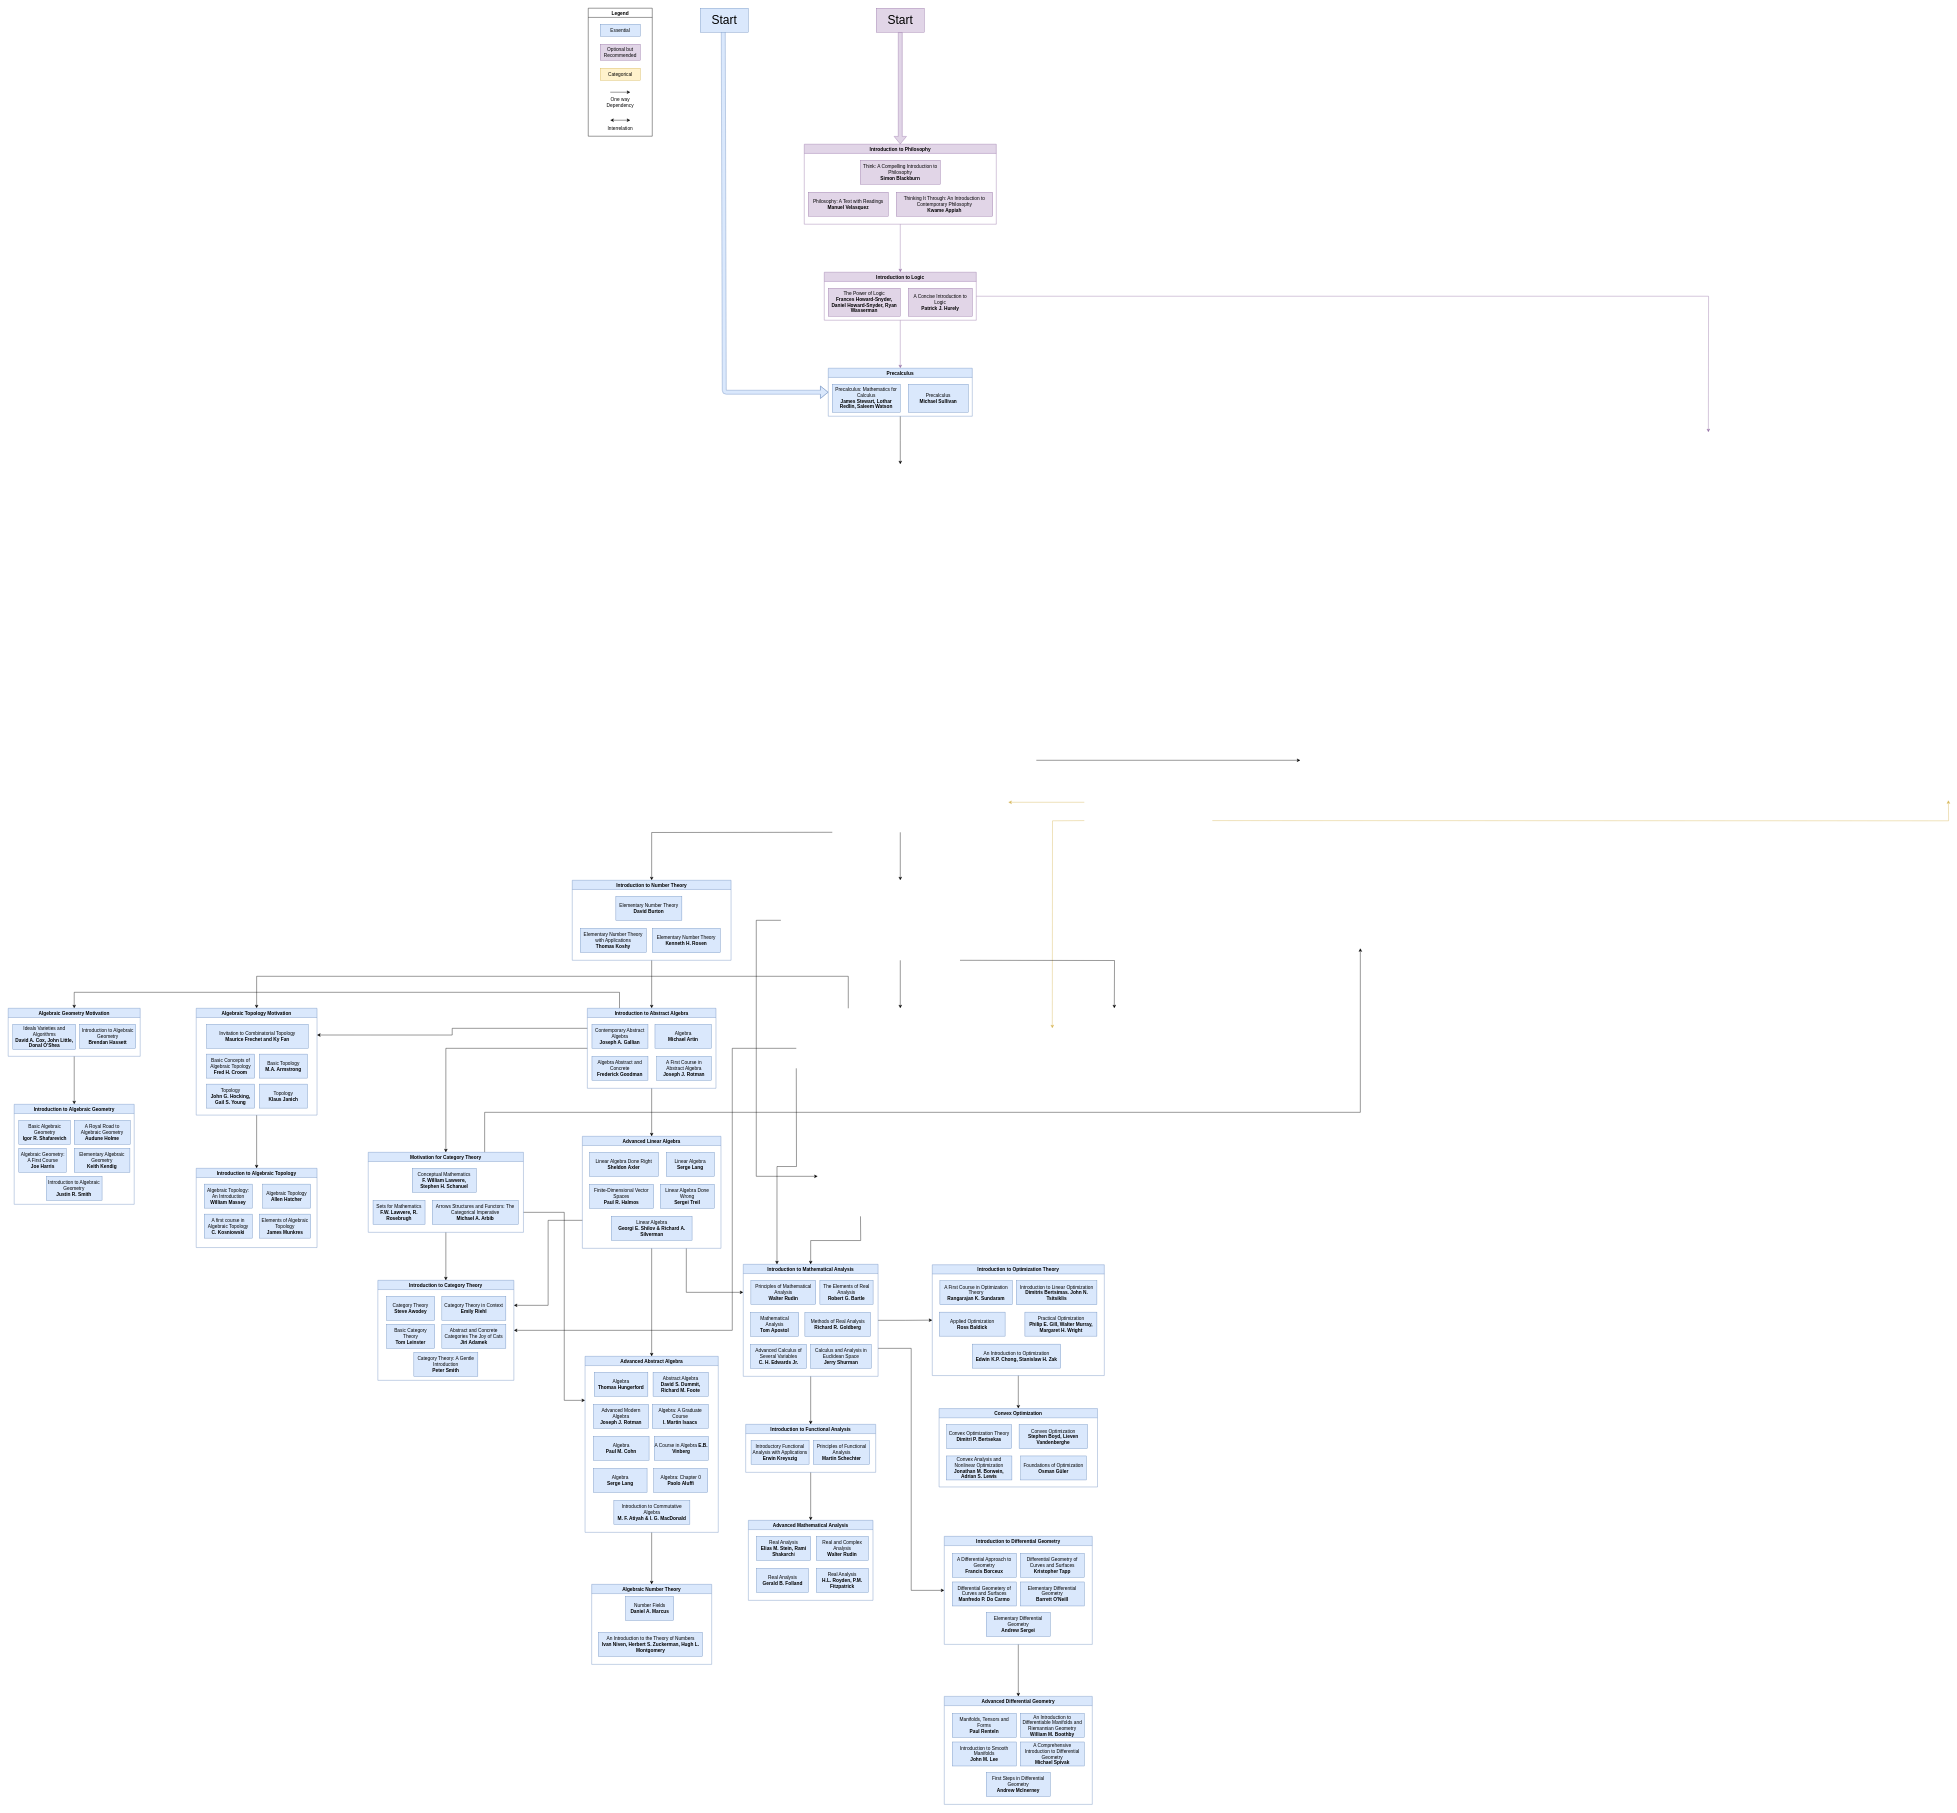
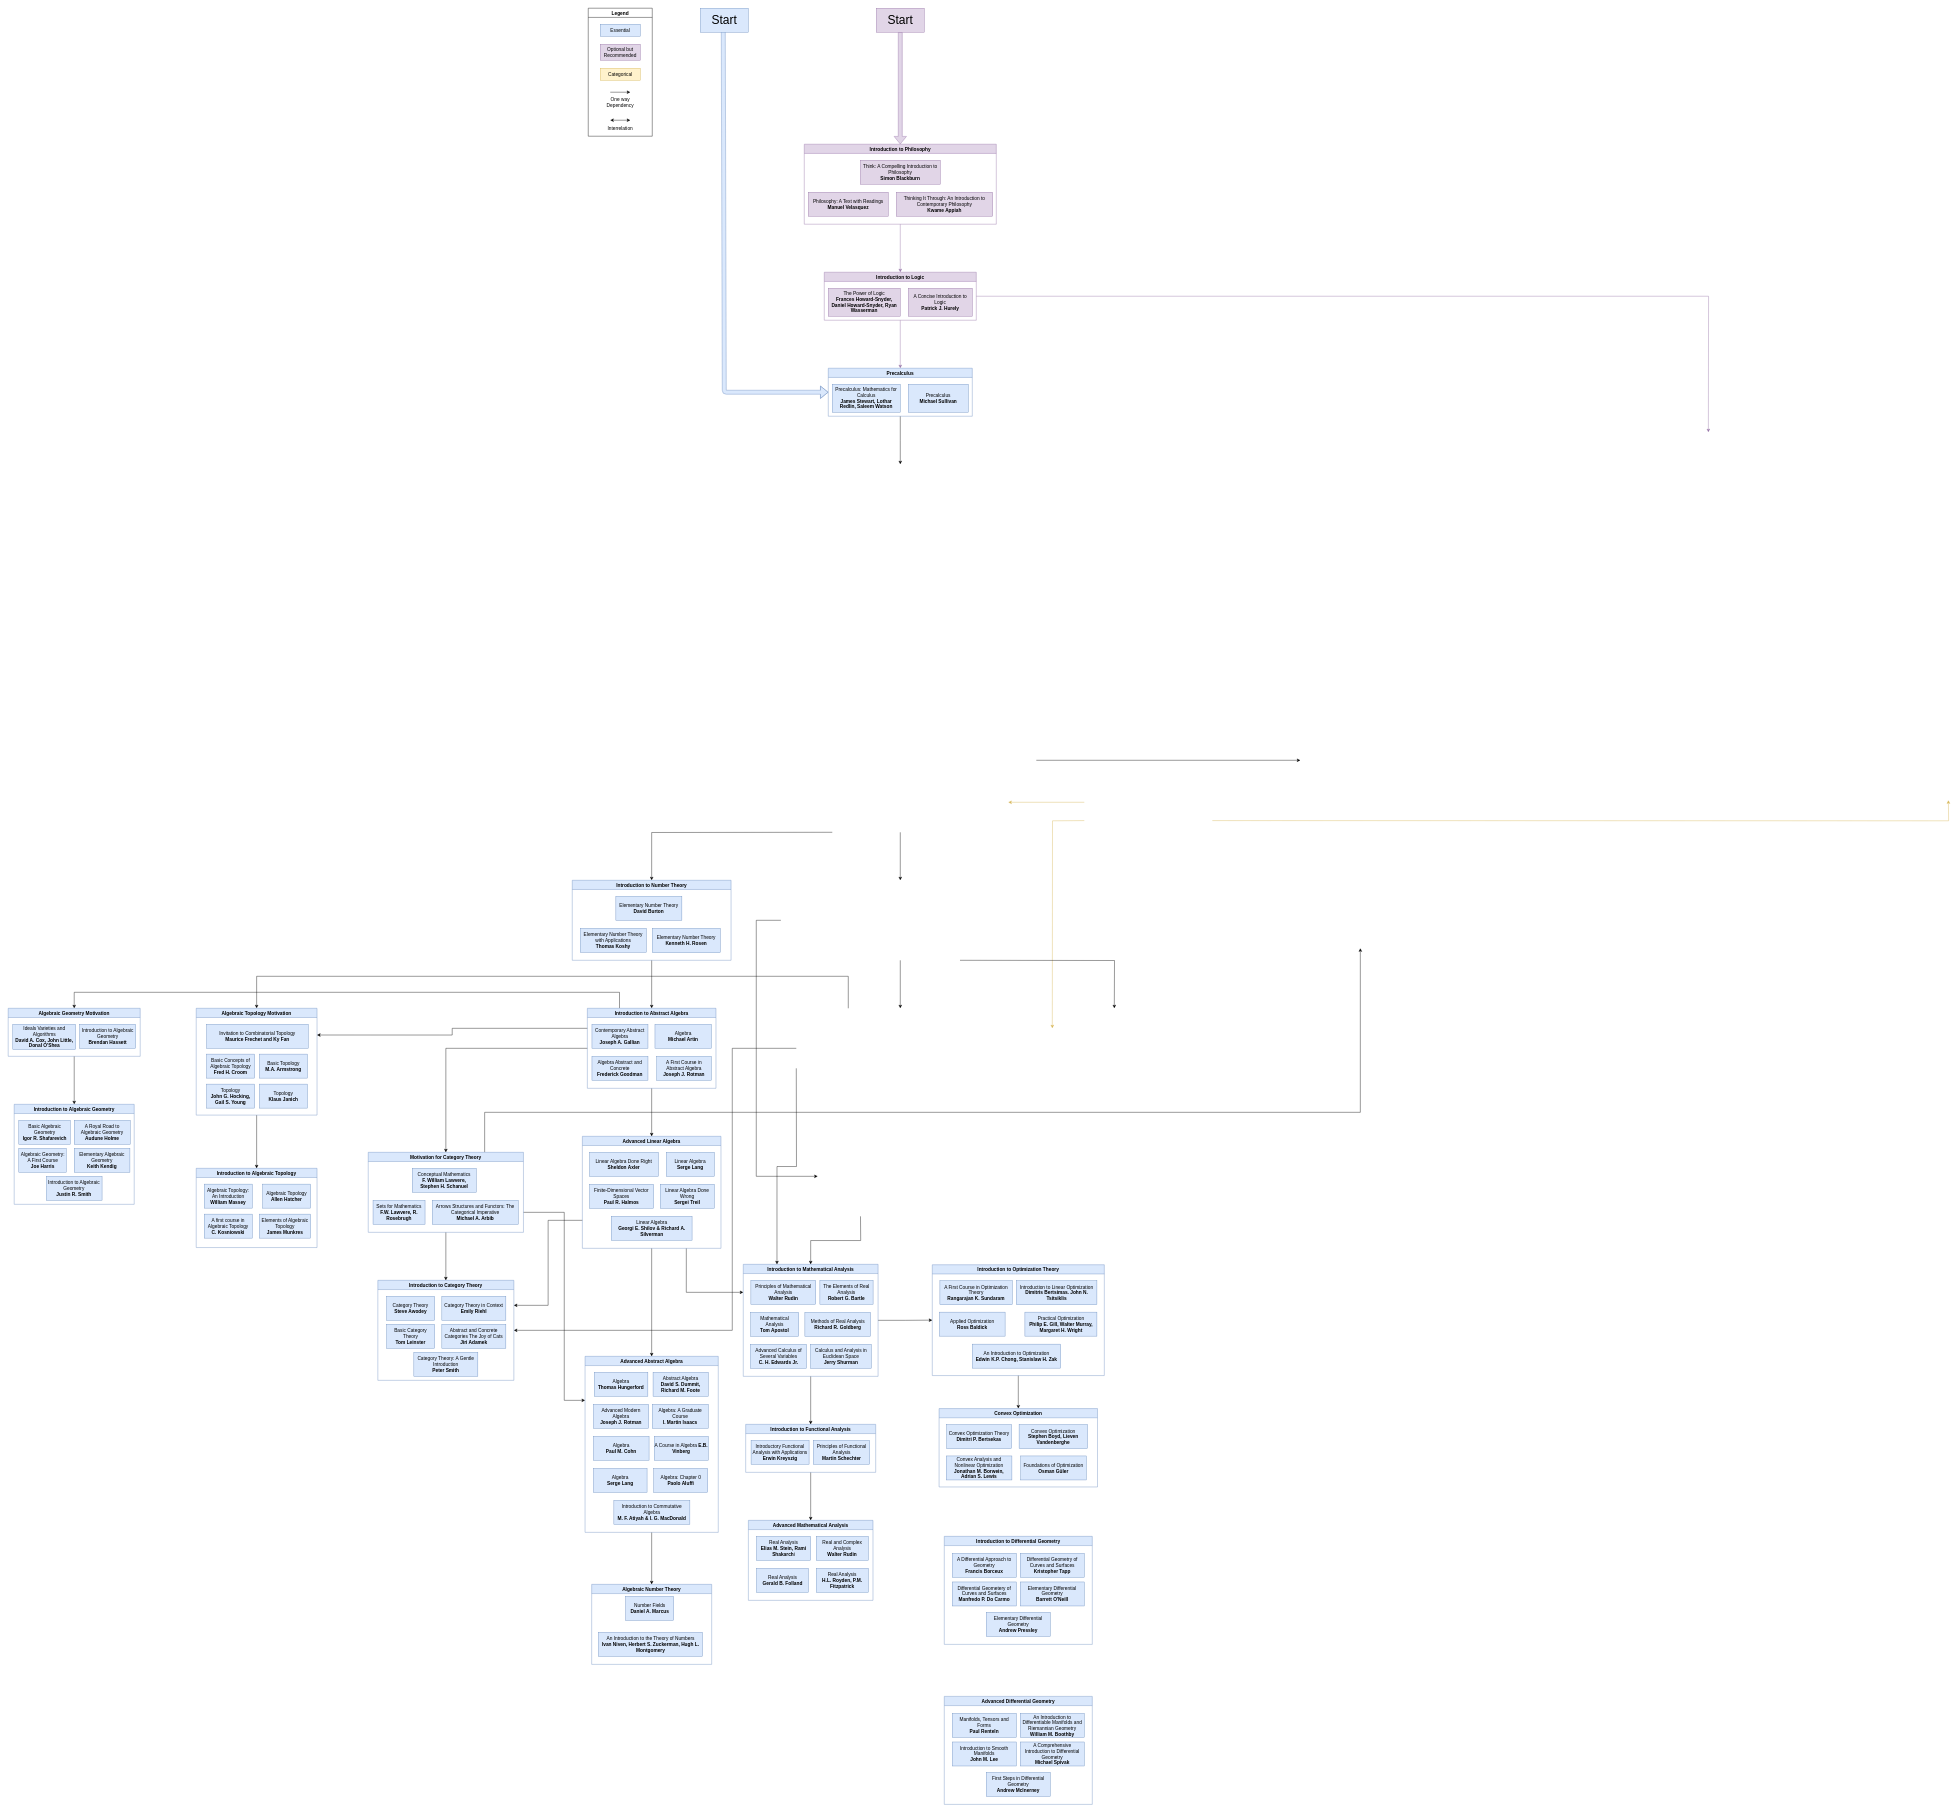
- <mxCell id="70" style="edgeStyle=orthogonalEdgeStyle;rounded=0;orthogonalLoop=1;jettySize=auto;html=1;exitX=1;exitY=0.75;exitDx=0;exitDy=0;entryX=0;entryY=0.5;entryDx=0;entryDy=0;" parent="1" source="71" target="145" edge="1"><mxGeometry relative="1" as="geometry" /></mxCell>
- <mxCell id="150" value="Elementary Differential Geometry&lt;br&gt;&lt;b&gt;Andrew Sergei&lt;/b&gt;" style="rounded=0;whiteSpace=wrap;html=1;fillColor=#dae8fc;strokeColor=#6c8ebf;" parent="145" vertex="1"><mxGeometry x="105" y="190" width="160" height="60" as="geometry" /></mxCell>
+ <mxCell id="150" value="Elementary Differential Geometry&lt;br&gt;&lt;b&gt;Andrew Pressley&lt;/b&gt;" style="rounded=0;whiteSpace=wrap;html=1;fillColor=#dae8fc;strokeColor=#6c8ebf;" parent="145" vertex="1"><mxGeometry x="105" y="190" width="160" height="60" as="geometry" /></mxCell>
- <mxCell id="144" style="edgeStyle=orthogonalEdgeStyle;rounded=0;orthogonalLoop=1;jettySize=auto;html=1;exitX=0.5;exitY=1;exitDx=0;exitDy=0;entryX=0.5;entryY=0;entryDx=0;entryDy=0;" parent="1" source="145" target="151" edge="1"><mxGeometry relative="1" as="geometry" /></mxCell>
